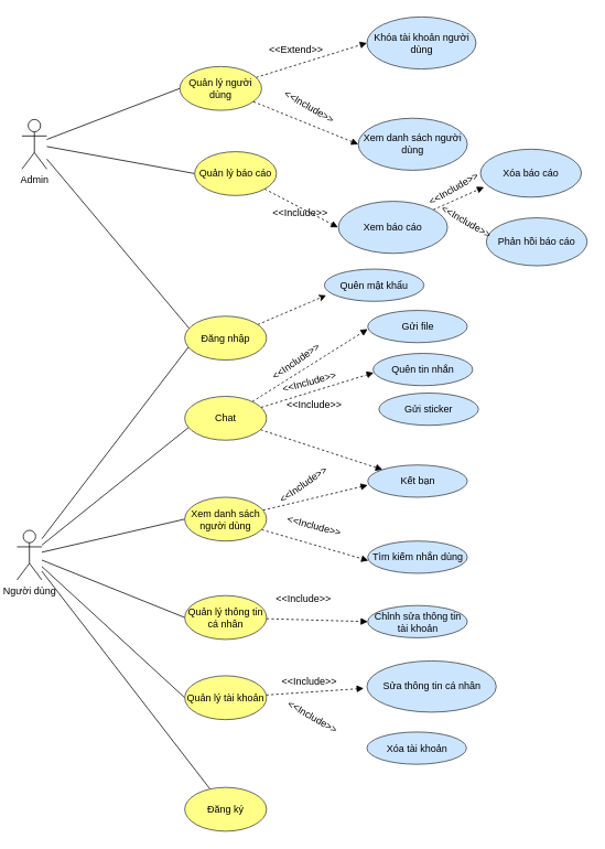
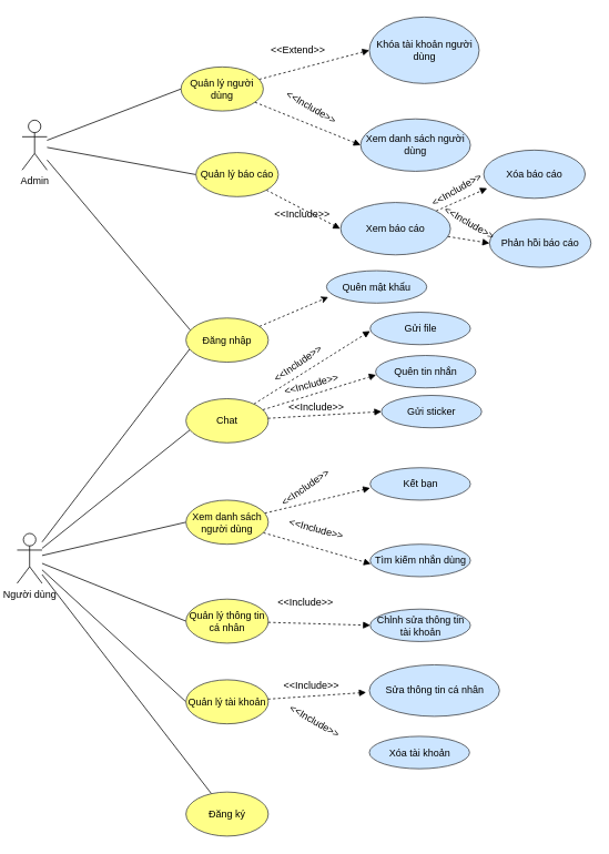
- <mxCell id="29" value="Khóa tài khoản người dùng" style="ellipse;whiteSpace=wrap;html=1;fillColor=#cce5ff;strokeColor=#36393d;" parent="1" vertex="1"><mxGeometry x="443.5" y="20" width="132" height="63" as="geometry" /></mxCell>
+ <mxCell id="29" value="Khóa tài khoản người dùng" style="ellipse;whiteSpace=wrap;html=1;fillColor=#cce5ff;strokeColor=#36393d;" parent="1" vertex="1"><mxGeometry x="443.5" y="20" width="132" height="80" as="geometry" /></mxCell>
+ <mxCell id="53" style="edgeStyle=none;rounded=0;orthogonalLoop=1;jettySize=auto;html=1;entryX=0;entryY=0.5;entryDx=0;entryDy=0;dashed=1;endArrow=block;endFill=1;" parent="1" source="54" target="56" edge="1"><mxGeometry relative="1" as="geometry" /></mxCell>
- <mxCell id="17" style="rounded=0;orthogonalLoop=1;jettySize=auto;html=1;endArrow=block;endFill=1;dashed=1;" parent="1" source="20" target="34" edge="1"><mxGeometry relative="1" as="geometry"><mxPoint x="441.2" y="497.6" as="targetPoint" /></mxGeometry></mxCell>
+ <mxCell id="17" style="rounded=0;orthogonalLoop=1;jettySize=auto;html=1;endArrow=block;endFill=1;dashed=1;entryX=0;entryY=0.5;entryDx=0;entryDy=0;" parent="1" source="20" target="41" edge="1"><mxGeometry relative="1" as="geometry"><mxPoint x="441.2" y="497.6" as="targetPoint" /></mxGeometry></mxCell>
